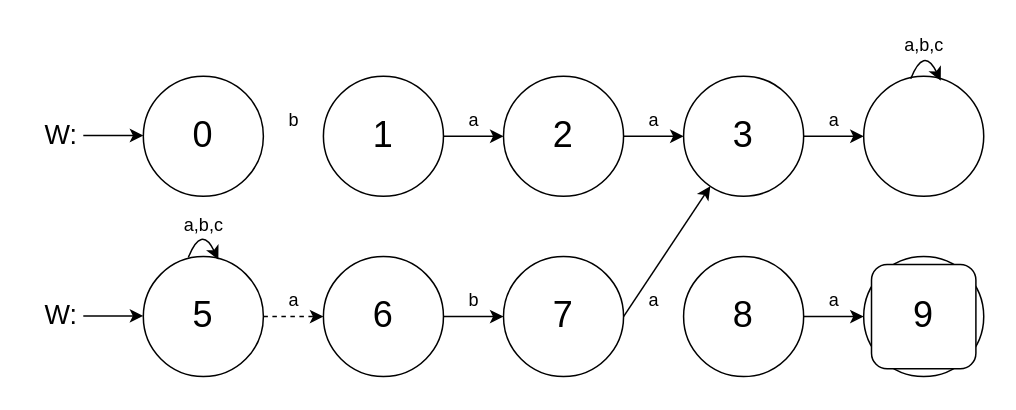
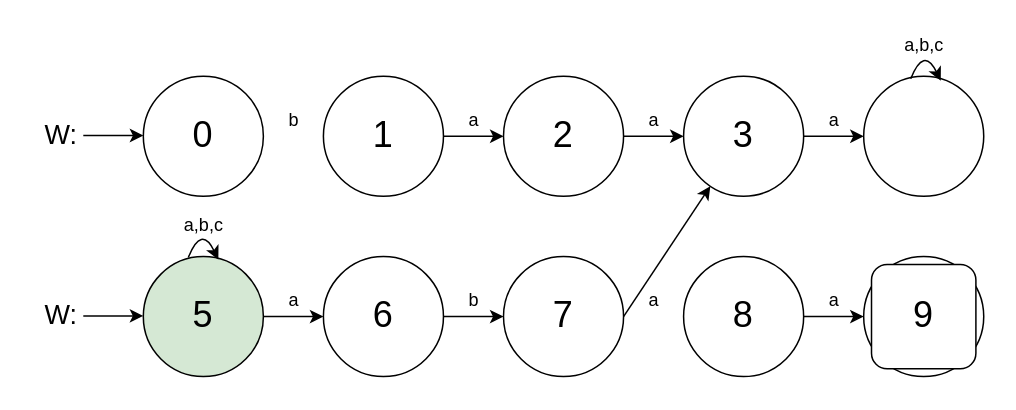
- <mxCell id="18" value="&lt;font style=&quot;font-size: 24px&quot;&gt;5&lt;/font&gt;" style="ellipse;whiteSpace=wrap;html=1;aspect=fixed;" vertex="1" parent="1"><mxGeometry x="95" y="170.36" width="80" height="80" as="geometry" /></mxCell>
+ <mxCell id="18" value="&lt;font style=&quot;font-size: 24px&quot;&gt;5&lt;/font&gt;" style="ellipse;whiteSpace=wrap;html=1;aspect=fixed;fillColor=#d5e8d4;" vertex="1" parent="1"><mxGeometry x="95" y="170.36" width="80" height="80" as="geometry" /></mxCell>
- <mxCell id="22" value="" style="endArrow=classic;html=1;exitX=1;exitY=0.5;exitDx=0;exitDy=0;entryX=0;entryY=0.5;entryDx=0;entryDy=0;dashed=1;" edge="1" parent="1" source="18" target="19"><mxGeometry width="50" height="50" relative="1" as="geometry"><mxPoint x="135" y="300.36" as="sourcePoint" /><mxPoint x="195" y="230.36" as="targetPoint" /></mxGeometry></mxCell>
+ <mxCell id="22" value="" style="endArrow=classic;html=1;exitX=1;exitY=0.5;exitDx=0;exitDy=0;entryX=0;entryY=0.5;entryDx=0;entryDy=0;" edge="1" parent="1" source="18" target="19"><mxGeometry width="50" height="50" relative="1" as="geometry"><mxPoint x="135" y="300.36" as="sourcePoint" /><mxPoint x="195" y="230.36" as="targetPoint" /></mxGeometry></mxCell>
